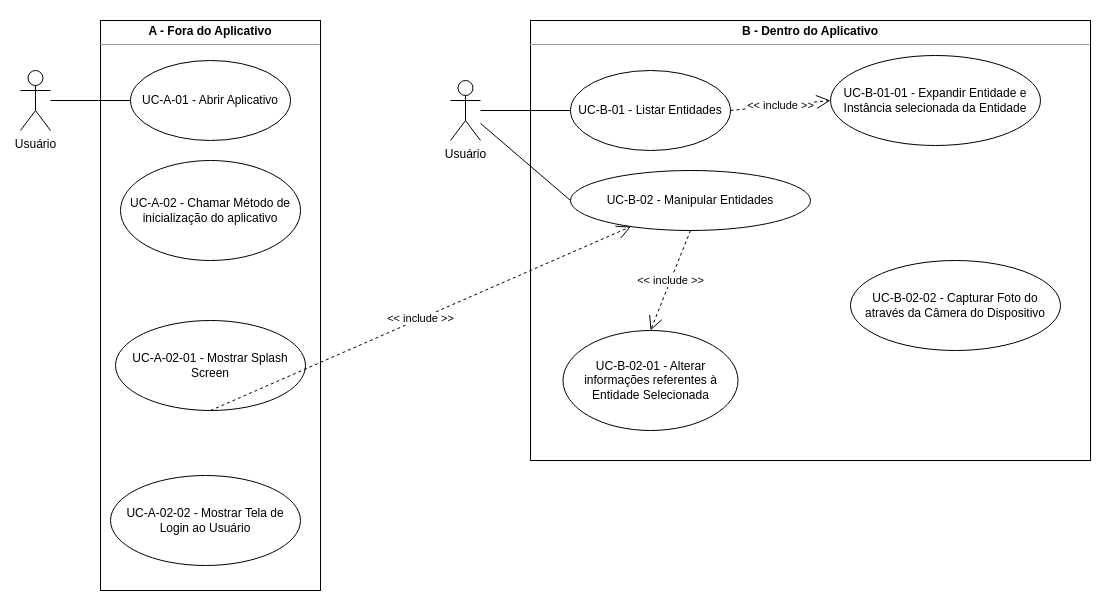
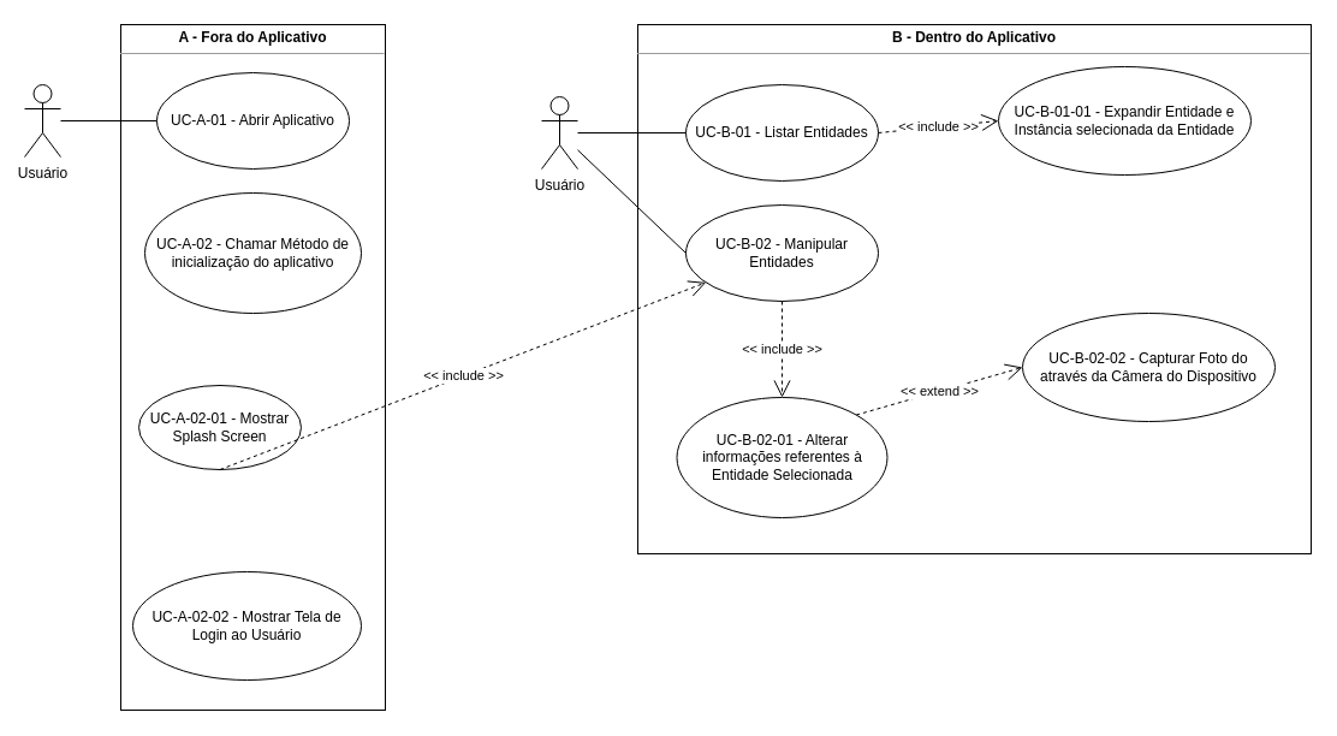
- <mxCell id="9" value="UC-B-02 - Manipular Entidades" style="ellipse;whiteSpace=wrap;html=1;" parent="1" vertex="1"><mxGeometry x="570" y="170" width="240" height="60" as="geometry" /></mxCell>
+ <mxCell id="9" value="UC-B-02 - Manipular Entidades" style="ellipse;whiteSpace=wrap;html=1;" parent="1" vertex="1"><mxGeometry x="570" y="170" width="160" height="80" as="geometry" /></mxCell>
+ <mxCell id="21" value="&amp;lt;&amp;lt; extend &amp;gt;&amp;gt;" style="endArrow=open;endSize=12;dashed=1;html=1;rounded=0;exitX=1;exitY=0;exitDx=0;exitDy=0;entryX=0;entryY=0.5;entryDx=0;entryDy=0;" parent="1" source="18" target="19" edge="1"><mxGeometry width="160" relative="1" as="geometry"><mxPoint x="880" y="240" as="sourcePoint" /><mxPoint x="1000" y="240" as="targetPoint" /></mxGeometry></mxCell>
- <mxCell id="7" value="UC-A-02-01 - Mostrar Splash Screen" style="ellipse;whiteSpace=wrap;html=1;" parent="1" vertex="1"><mxGeometry x="115" y="320" width="190" height="90" as="geometry" /></mxCell>
+ <mxCell id="7" value="UC-A-02-01 - Mostrar Splash Screen" style="ellipse;whiteSpace=wrap;html=1;" parent="1" vertex="1"><mxGeometry x="115" y="320" width="135" height="70" as="geometry" /></mxCell>
